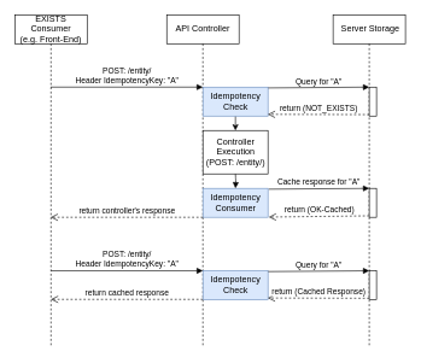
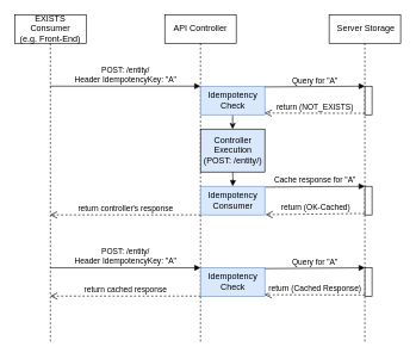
- <mxCell id="12" value="Controller&lt;br&gt;Execution&lt;br&gt;(POST: /entity/)" style="html=1;points=[];perimeter=orthogonalPerimeter;" parent="1" vertex="1"><mxGeometry x="280" y="180" width="90" height="60" as="geometry" /></mxCell>
+ <mxCell id="12" value="Controller&lt;br&gt;Execution&lt;br&gt;(POST: /entity/)" style="html=1;points=[];perimeter=orthogonalPerimeter;fillColor=#dae8fc;" parent="1" vertex="1"><mxGeometry x="280" y="180" width="90" height="60" as="geometry" /></mxCell>
